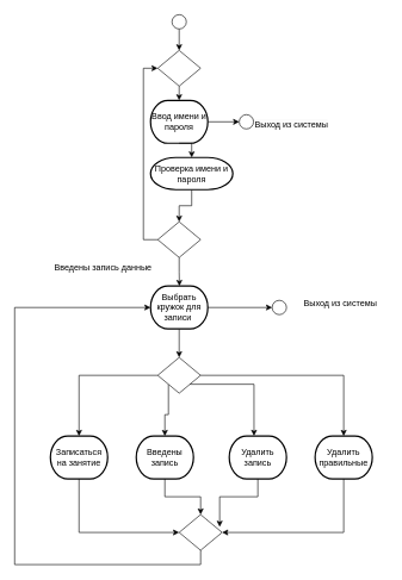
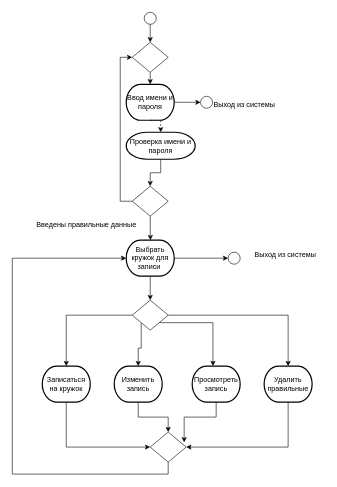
- <mxCell id="10" style="edgeStyle=orthogonalEdgeStyle;rounded=0;orthogonalLoop=1;jettySize=auto;html=1;exitX=0.5;exitY=1;exitDx=0;exitDy=0;exitPerimeter=0;entryX=0.5;entryY=0;entryDx=0;entryDy=0;entryPerimeter=0;" edge="1" parent="1" source="6" target="9"><mxGeometry relative="1" as="geometry" /></mxCell>
+ <mxCell id="10" style="edgeStyle=orthogonalEdgeStyle;rounded=0;orthogonalLoop=1;jettySize=auto;html=1;exitX=0.5;exitY=1;exitDx=0;exitDy=0;exitPerimeter=0;entryX=0.5;entryY=0;entryDx=0;entryDy=0;entryPerimeter=0;dashed=1;" edge="1" parent="1" source="6" target="9"><mxGeometry relative="1" as="geometry" /></mxCell>
- <mxCell id="14" value="Введены запись данные&amp;nbsp;" style="text;html=1;align=center;verticalAlign=middle;resizable=0;points=[];autosize=1;strokeColor=none;fillColor=none;" vertex="1" parent="1"><mxGeometry x="50" y="360" width="190" height="30" as="geometry" /></mxCell>
+ <mxCell id="14" value="Введены правильные данные&amp;nbsp;" style="text;html=1;align=center;verticalAlign=middle;resizable=0;points=[];autosize=1;strokeColor=none;fillColor=none;" vertex="1" parent="1"><mxGeometry x="50" y="360" width="190" height="30" as="geometry" /></mxCell>
- <mxCell id="23" value="Записаться на занятие" style="strokeWidth=2;html=1;shape=mxgraph.flowchart.terminator;whiteSpace=wrap;" vertex="1" parent="1"><mxGeometry x="70" y="610" width="80" height="60" as="geometry" /></mxCell>
+ <mxCell id="23" value="Записаться на кружок" style="strokeWidth=2;html=1;shape=mxgraph.flowchart.terminator;whiteSpace=wrap;" vertex="1" parent="1"><mxGeometry x="70" y="610" width="80" height="60" as="geometry" /></mxCell>
- <mxCell id="25" value="Введены запись" style="strokeWidth=2;html=1;shape=mxgraph.flowchart.terminator;whiteSpace=wrap;" vertex="1" parent="1"><mxGeometry x="190" y="610" width="80" height="60" as="geometry" /></mxCell>
+ <mxCell id="25" value="Изменить запись" style="strokeWidth=2;html=1;shape=mxgraph.flowchart.terminator;whiteSpace=wrap;" vertex="1" parent="1"><mxGeometry x="190" y="610" width="80" height="60" as="geometry" /></mxCell>
- <mxCell id="26" value="Удалить запись" style="strokeWidth=2;html=1;shape=mxgraph.flowchart.terminator;whiteSpace=wrap;" vertex="1" parent="1"><mxGeometry x="320" y="610" width="80" height="60" as="geometry" /></mxCell>
+ <mxCell id="26" value="Просмотреть запись" style="strokeWidth=2;html=1;shape=mxgraph.flowchart.terminator;whiteSpace=wrap;" vertex="1" parent="1"><mxGeometry x="320" y="610" width="80" height="60" as="geometry" /></mxCell>
